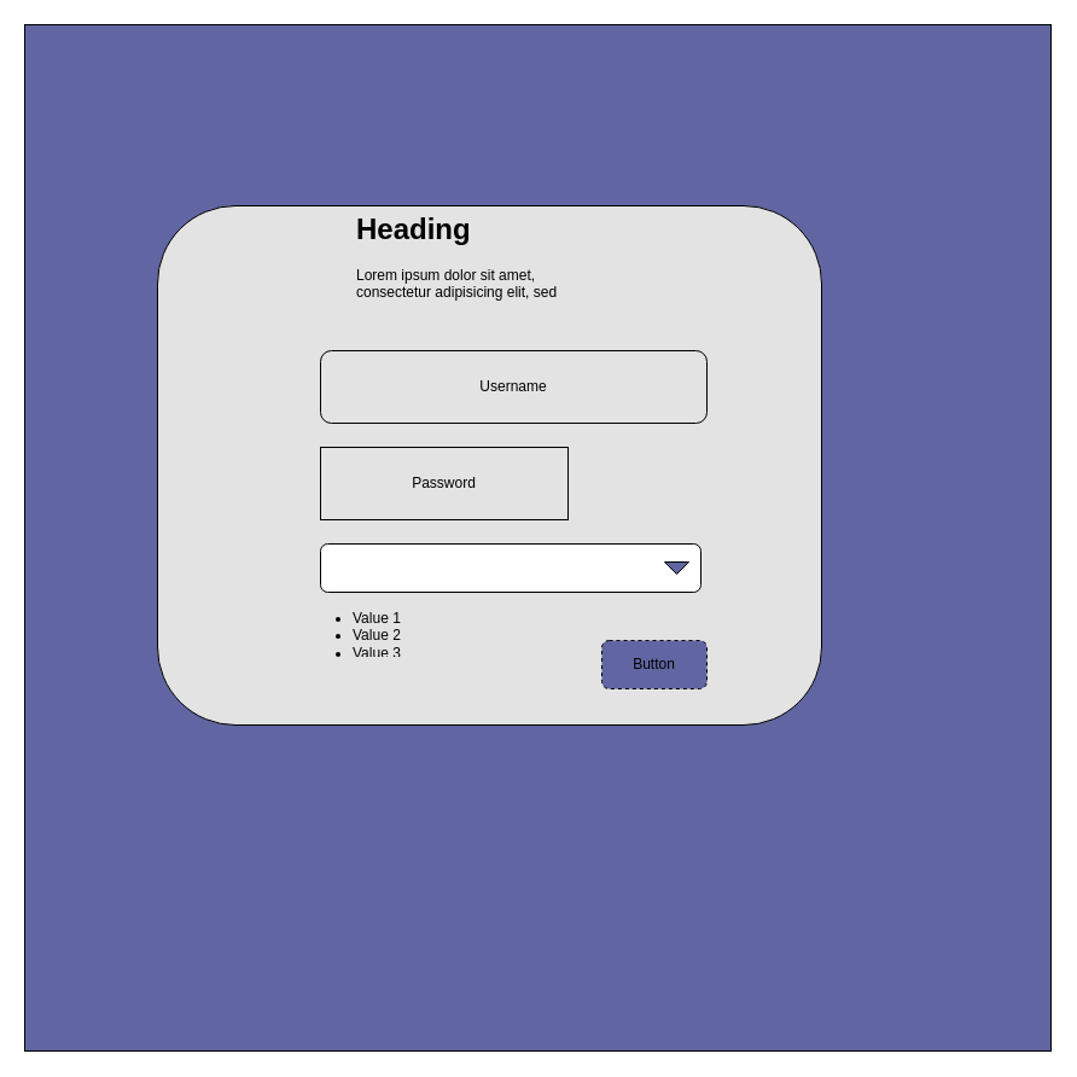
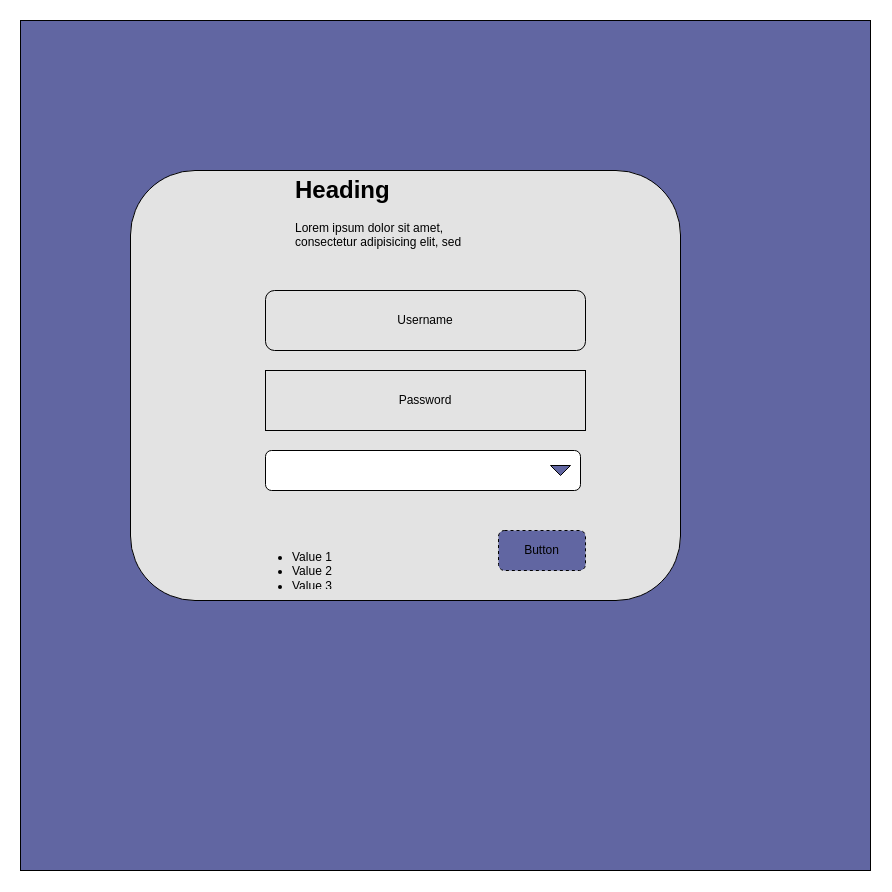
- <mxCell id="5" value="Password" style="rounded=0;whiteSpace=wrap;html=1;strokeColor=#000000;fillColor=#E3E3E3;fontColor=#000000;" parent="1" vertex="1"><mxGeometry x="265" y="370" width="205" height="60" as="geometry" /></mxCell>
+ <mxCell id="5" value="Password" style="rounded=0;whiteSpace=wrap;html=1;strokeColor=#000000;fillColor=#E3E3E3;fontColor=#000000;" parent="1" vertex="1"><mxGeometry x="265" y="370" width="320" height="60" as="geometry" /></mxCell>
- <mxCell id="10" value="&lt;ul&gt;&lt;li&gt;Value 1&lt;/li&gt;&lt;li&gt;Value 2&lt;/li&gt;&lt;li&gt;Value 3&lt;/li&gt;&lt;/ul&gt;" style="text;strokeColor=none;fillColor=none;html=1;whiteSpace=wrap;verticalAlign=middle;overflow=hidden;fontColor=#000000;" vertex="1" parent="1"><mxGeometry x="250" y="490" width="130" height="55" as="geometry" /></mxCell>
+ <mxCell id="10" value="&lt;ul&gt;&lt;li&gt;Value 1&lt;/li&gt;&lt;li&gt;Value 2&lt;/li&gt;&lt;li&gt;Value 3&lt;/li&gt;&lt;/ul&gt;" style="text;strokeColor=none;fillColor=none;html=1;whiteSpace=wrap;verticalAlign=middle;overflow=hidden;fontColor=#000000;" vertex="1" parent="1"><mxGeometry x="250" y="535" width="130" height="55" as="geometry" /></mxCell>
